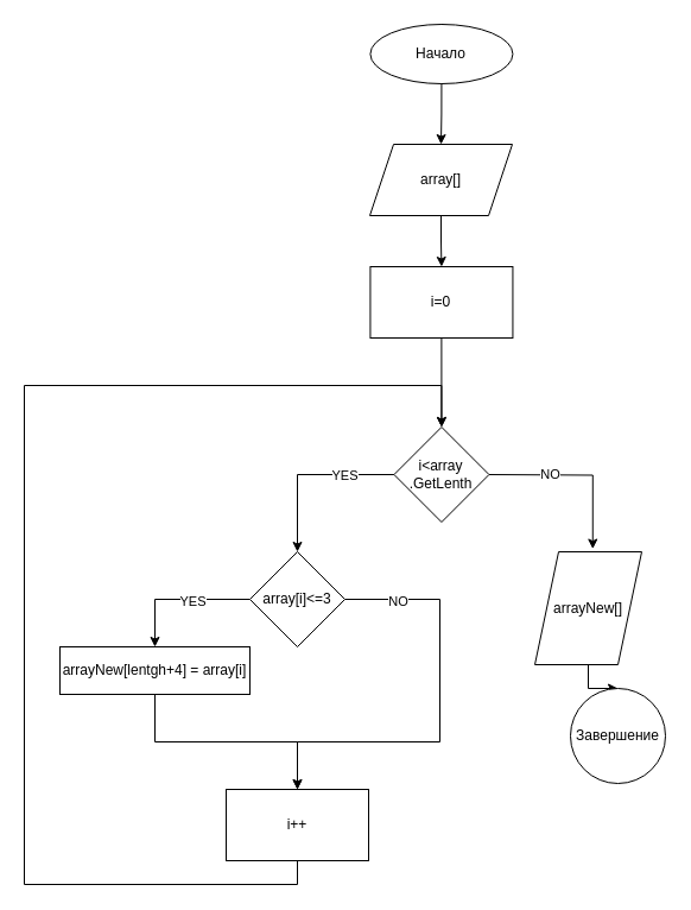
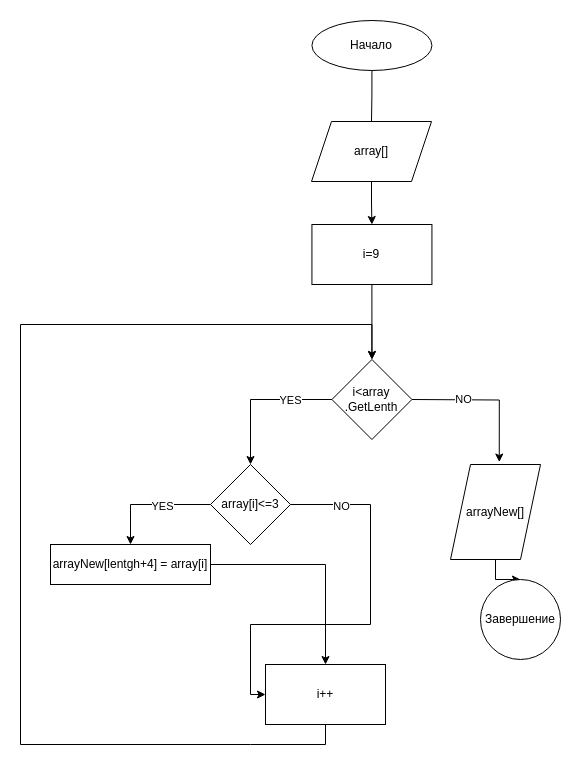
- <mxCell id="2" value="" style="edgeStyle=orthogonalEdgeStyle;rounded=0;orthogonalLoop=1;jettySize=auto;html=1;" edge="1" parent="1" source="3" target="23"><mxGeometry relative="1" as="geometry" /></mxCell>
+ <mxCell id="2" value="" style="edgeStyle=orthogonalEdgeStyle;rounded=0;orthogonalLoop=1;jettySize=auto;html=1;endArrow=none;" edge="1" parent="1" source="3" target="23"><mxGeometry relative="1" as="geometry" /></mxCell>
- <mxCell id="24" value="i=0&lt;br&gt;" style="whiteSpace=wrap;html=1;" vertex="1" parent="1"><mxGeometry x="311.43" y="224" width="120" height="60" as="geometry" /></mxCell>
+ <mxCell id="24" value="i=9&lt;br&gt;" style="whiteSpace=wrap;html=1;" vertex="1" parent="1"><mxGeometry x="311.43" y="224" width="120" height="60" as="geometry" /></mxCell>
- <mxCell id="15" value="i++" style="whiteSpace=wrap;html=1;" vertex="1" parent="1"><mxGeometry x="190" y="664" width="120" height="60" as="geometry" /></mxCell>
+ <mxCell id="15" value="i++" style="whiteSpace=wrap;html=1;" vertex="1" parent="1"><mxGeometry x="265" y="664" width="120" height="60" as="geometry" /></mxCell>
